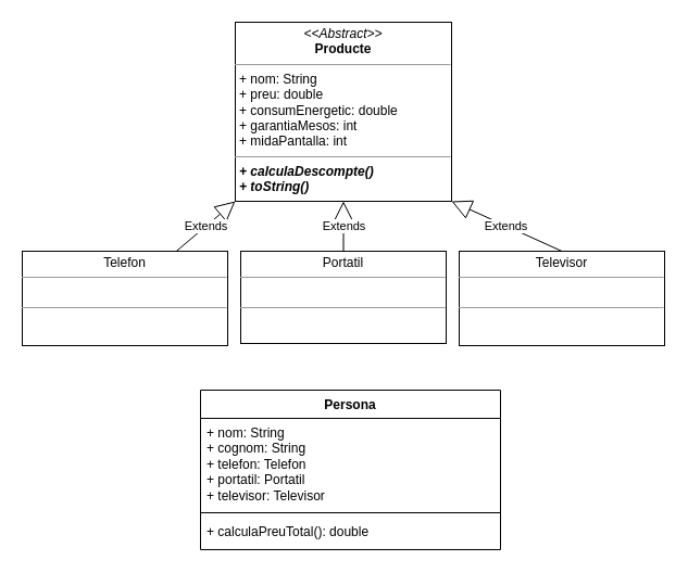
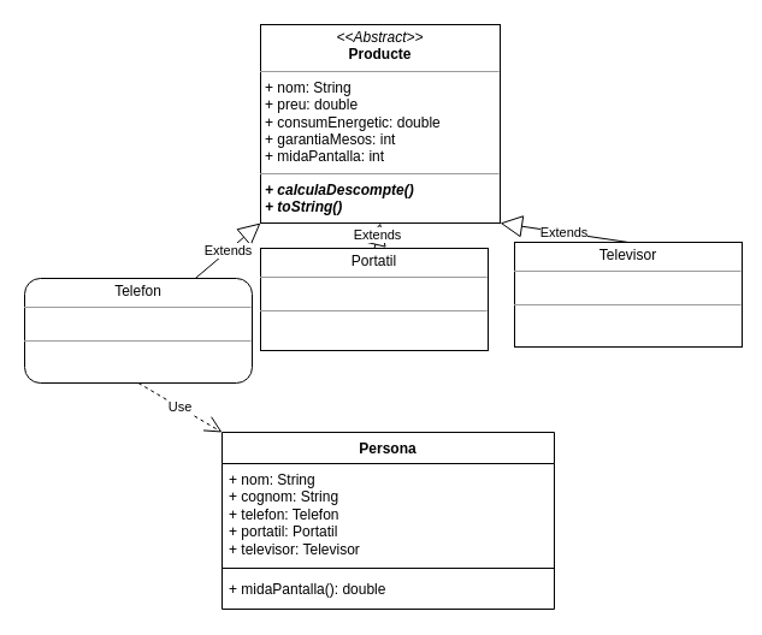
- <mxCell id="6" value="&lt;p style=&quot;margin:0px;margin-top:4px;text-align:center;&quot;&gt;Portatil&lt;/p&gt;&lt;hr size=&quot;1&quot;&gt;&lt;p style=&quot;margin:0px;margin-left:4px;&quot;&gt;&lt;br&gt;&lt;/p&gt;&lt;hr size=&quot;1&quot;&gt;&lt;p style=&quot;margin:0px;margin-left:4px;&quot;&gt;&lt;br&gt;&lt;/p&gt;" style="verticalAlign=top;align=left;overflow=fill;fontSize=12;fontFamily=Helvetica;html=1;whiteSpace=wrap;" parent="1" vertex="1"><mxGeometry x="221" y="231" width="189" height="85" as="geometry" /></mxCell>
+ <mxCell id="6" value="&lt;p style=&quot;margin:0px;margin-top:4px;text-align:center;&quot;&gt;Portatil&lt;/p&gt;&lt;hr size=&quot;1&quot;&gt;&lt;p style=&quot;margin:0px;margin-left:4px;&quot;&gt;&lt;br&gt;&lt;/p&gt;&lt;hr size=&quot;1&quot;&gt;&lt;p style=&quot;margin:0px;margin-left:4px;&quot;&gt;&lt;br&gt;&lt;/p&gt;" style="verticalAlign=top;align=left;overflow=fill;fontSize=12;fontFamily=Helvetica;html=1;whiteSpace=wrap;" parent="1" vertex="1"><mxGeometry x="216" y="206" width="189" height="85" as="geometry" /></mxCell>
- <mxCell id="9" value="&lt;p style=&quot;margin:0px;margin-top:4px;text-align:center;&quot;&gt;Telefon&lt;/p&gt;&lt;hr size=&quot;1&quot;&gt;&lt;p style=&quot;margin:0px;margin-left:4px;&quot;&gt;&lt;br&gt;&lt;/p&gt;&lt;hr size=&quot;1&quot;&gt;&lt;p style=&quot;margin:0px;margin-left:4px;&quot;&gt;&lt;br&gt;&lt;/p&gt;" style="verticalAlign=top;align=left;overflow=fill;fontSize=12;fontFamily=Helvetica;html=1;whiteSpace=wrap;" parent="1" vertex="1"><mxGeometry x="20" y="231" width="189" height="87" as="geometry" /></mxCell>
+ <mxCell id="9" value="&lt;p style=&quot;margin:0px;margin-top:4px;text-align:center;&quot;&gt;Telefon&lt;/p&gt;&lt;hr size=&quot;1&quot;&gt;&lt;p style=&quot;margin:0px;margin-left:4px;&quot;&gt;&lt;br&gt;&lt;/p&gt;&lt;hr size=&quot;1&quot;&gt;&lt;p style=&quot;margin:0px;margin-left:4px;&quot;&gt;&lt;br&gt;&lt;/p&gt;" style="verticalAlign=top;align=left;overflow=fill;fontSize=12;fontFamily=Helvetica;html=1;whiteSpace=wrap;rounded=1;" parent="1" vertex="1"><mxGeometry x="20" y="231" width="189" height="87" as="geometry" /></mxCell>
- <mxCell id="7" value="&lt;p style=&quot;margin:0px;margin-top:4px;text-align:center;&quot;&gt;Televisor&lt;/p&gt;&lt;hr size=&quot;1&quot;&gt;&lt;p style=&quot;margin:0px;margin-left:4px;&quot;&gt;&lt;br&gt;&lt;/p&gt;&lt;hr size=&quot;1&quot;&gt;&lt;p style=&quot;margin:0px;margin-left:4px;&quot;&gt;&lt;br&gt;&lt;/p&gt;" style="verticalAlign=top;align=left;overflow=fill;fontSize=12;fontFamily=Helvetica;html=1;whiteSpace=wrap;" parent="1" vertex="1"><mxGeometry x="422" y="231" width="189" height="87" as="geometry" /></mxCell>
+ <mxCell id="7" value="&lt;p style=&quot;margin:0px;margin-top:4px;text-align:center;&quot;&gt;Televisor&lt;/p&gt;&lt;hr size=&quot;1&quot;&gt;&lt;p style=&quot;margin:0px;margin-left:4px;&quot;&gt;&lt;br&gt;&lt;/p&gt;&lt;hr size=&quot;1&quot;&gt;&lt;p style=&quot;margin:0px;margin-left:4px;&quot;&gt;&lt;br&gt;&lt;/p&gt;" style="verticalAlign=top;align=left;overflow=fill;fontSize=12;fontFamily=Helvetica;html=1;whiteSpace=wrap;" parent="1" vertex="1"><mxGeometry x="427" y="201" width="189" height="87" as="geometry" /></mxCell>
+ <mxCell id="13" value="Use" style="endArrow=open;endSize=12;dashed=1;html=1;rounded=0;entryX=0;entryY=0;entryDx=0;entryDy=0;exitX=0.5;exitY=1;exitDx=0;exitDy=0;" parent="1" source="9" target="2" edge="1"><mxGeometry width="160" relative="1" as="geometry"><mxPoint x="527" y="313" as="sourcePoint" /><mxPoint x="470" y="369" as="targetPoint" /></mxGeometry></mxCell>
- <mxCell id="5" value="+ calculaPreuTotal(): double" style="text;strokeColor=none;fillColor=none;align=left;verticalAlign=top;spacingLeft=4;spacingRight=4;overflow=hidden;rotatable=0;points=[[0,0.5],[1,0.5]];portConstraint=eastwest;whiteSpace=wrap;html=1;" parent="2" vertex="1"><mxGeometry y="117" width="276" height="30" as="geometry" /></mxCell>
+ <mxCell id="5" value="+ midaPantalla(): double" style="text;strokeColor=none;fillColor=none;align=left;verticalAlign=top;spacingLeft=4;spacingRight=4;overflow=hidden;rotatable=0;points=[[0,0.5],[1,0.5]];portConstraint=eastwest;whiteSpace=wrap;html=1;" parent="2" vertex="1"><mxGeometry y="117" width="276" height="30" as="geometry" /></mxCell>
